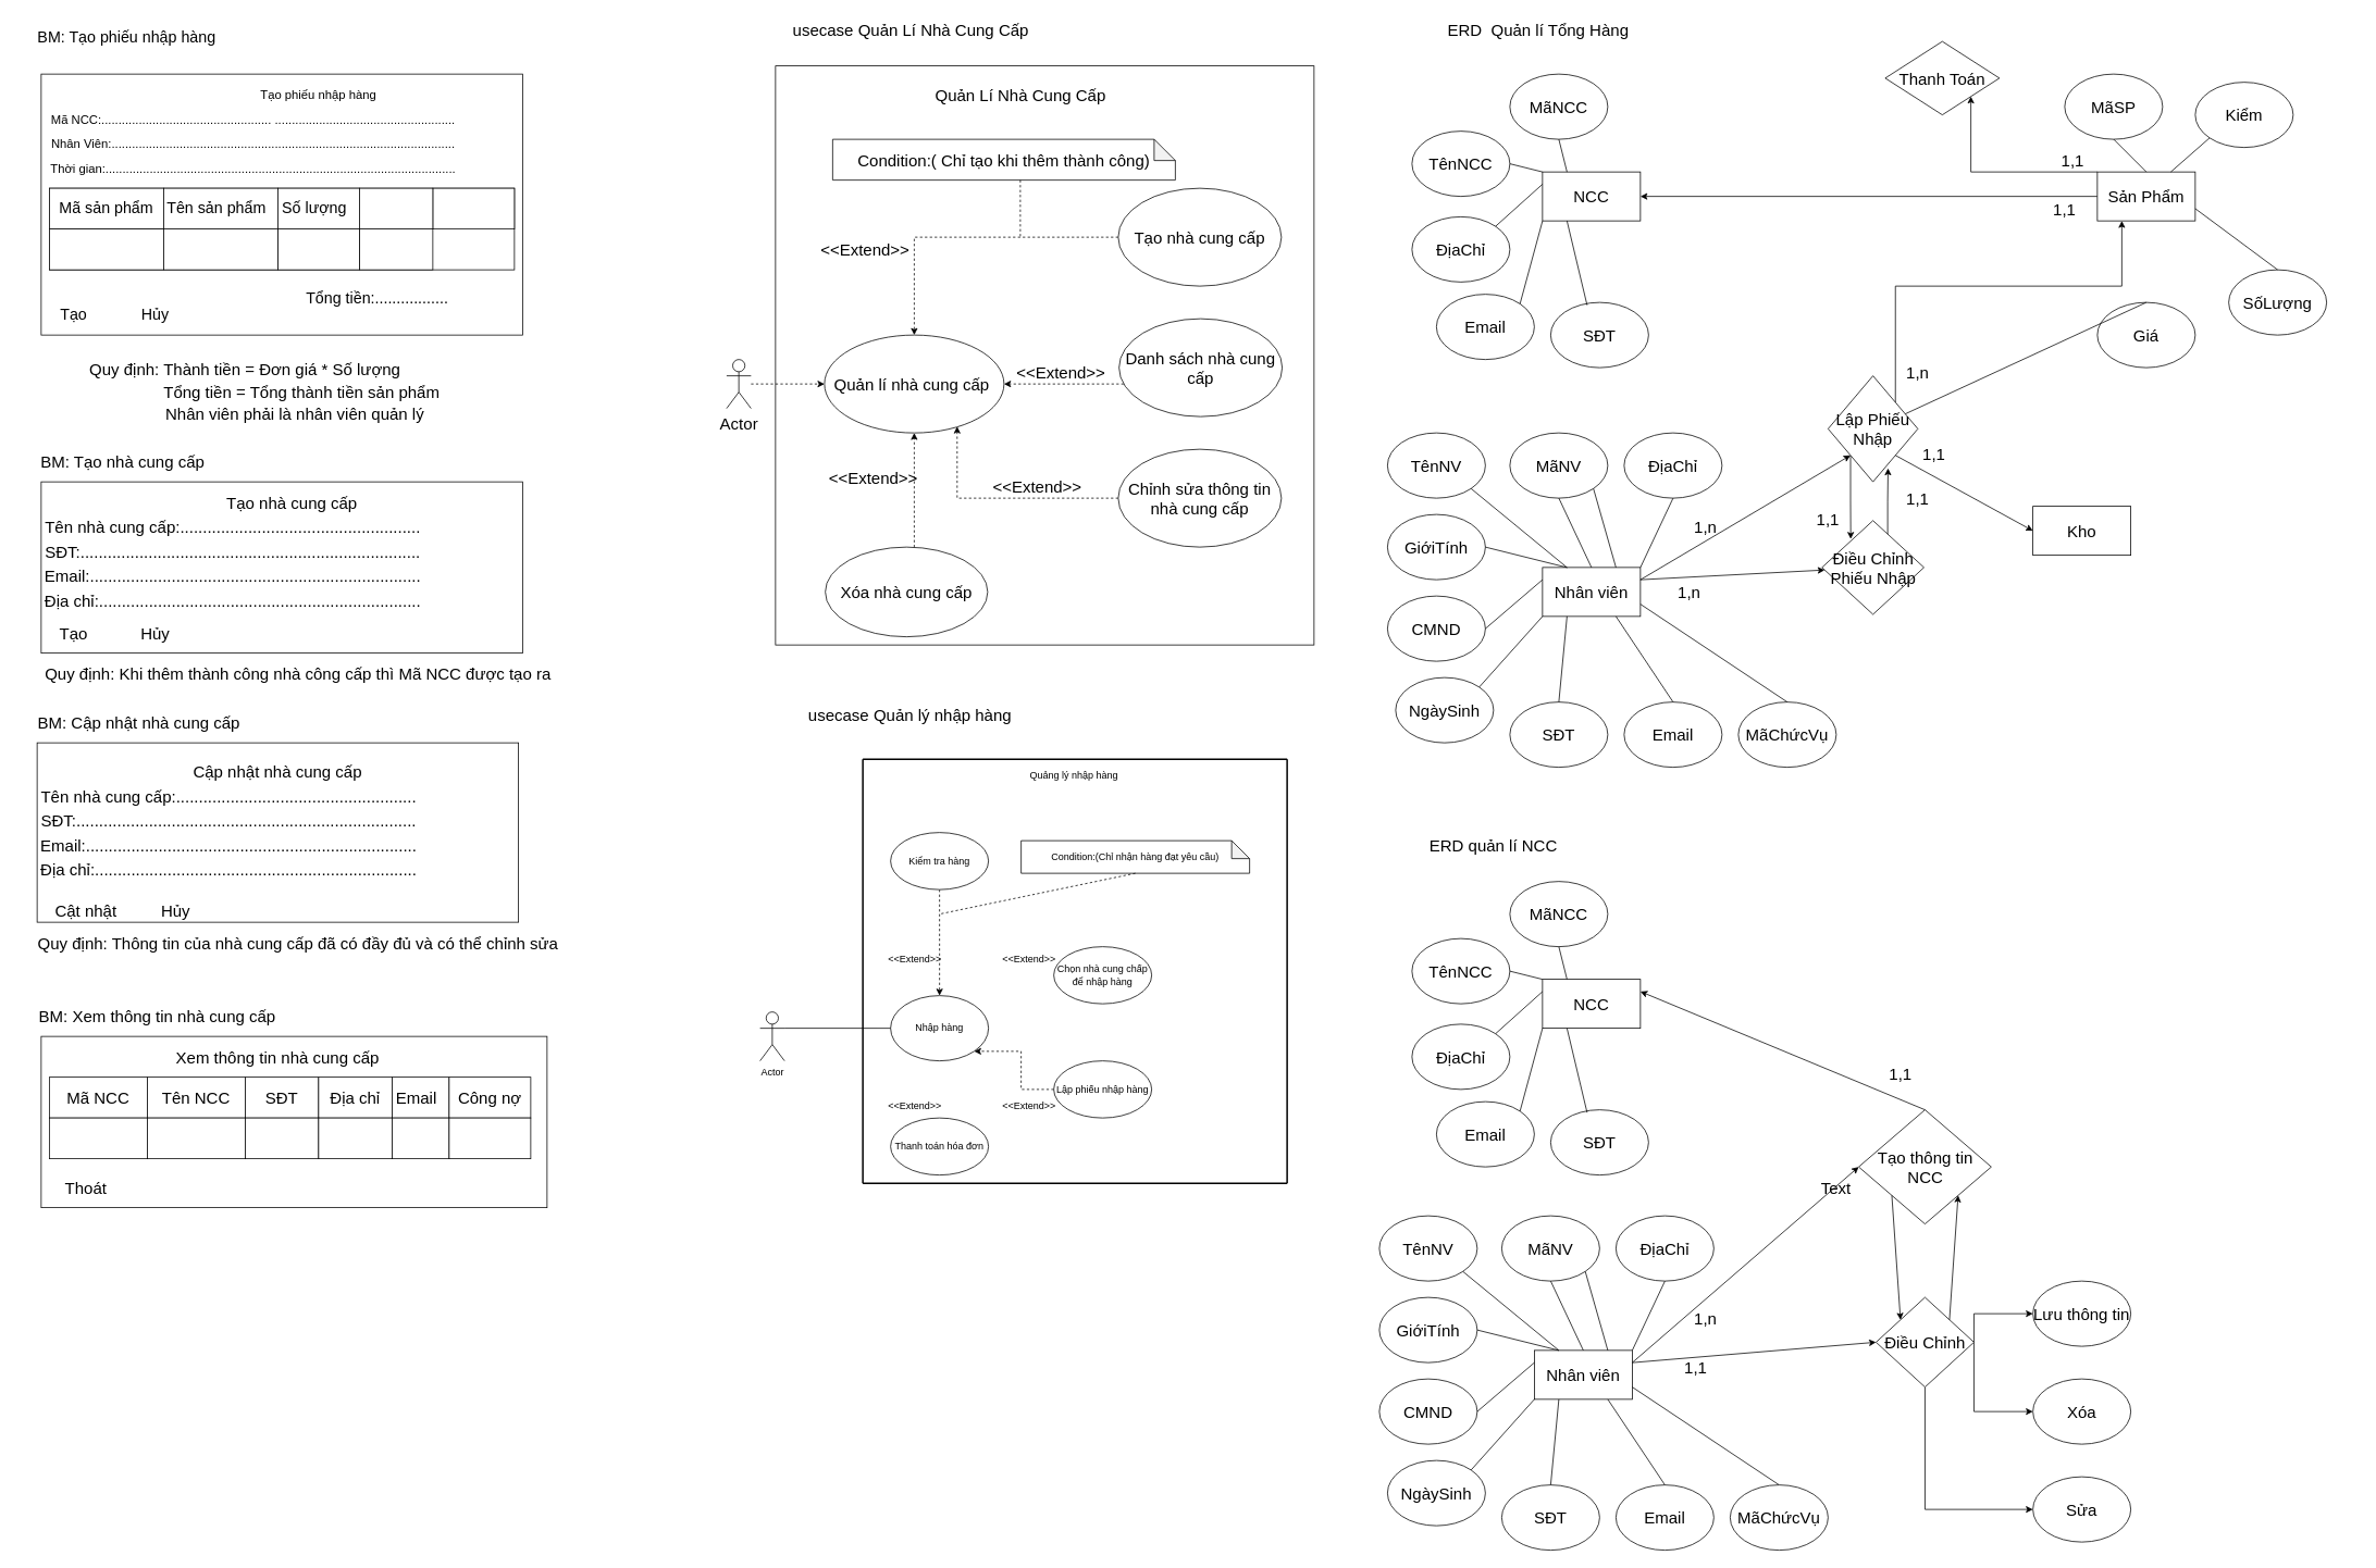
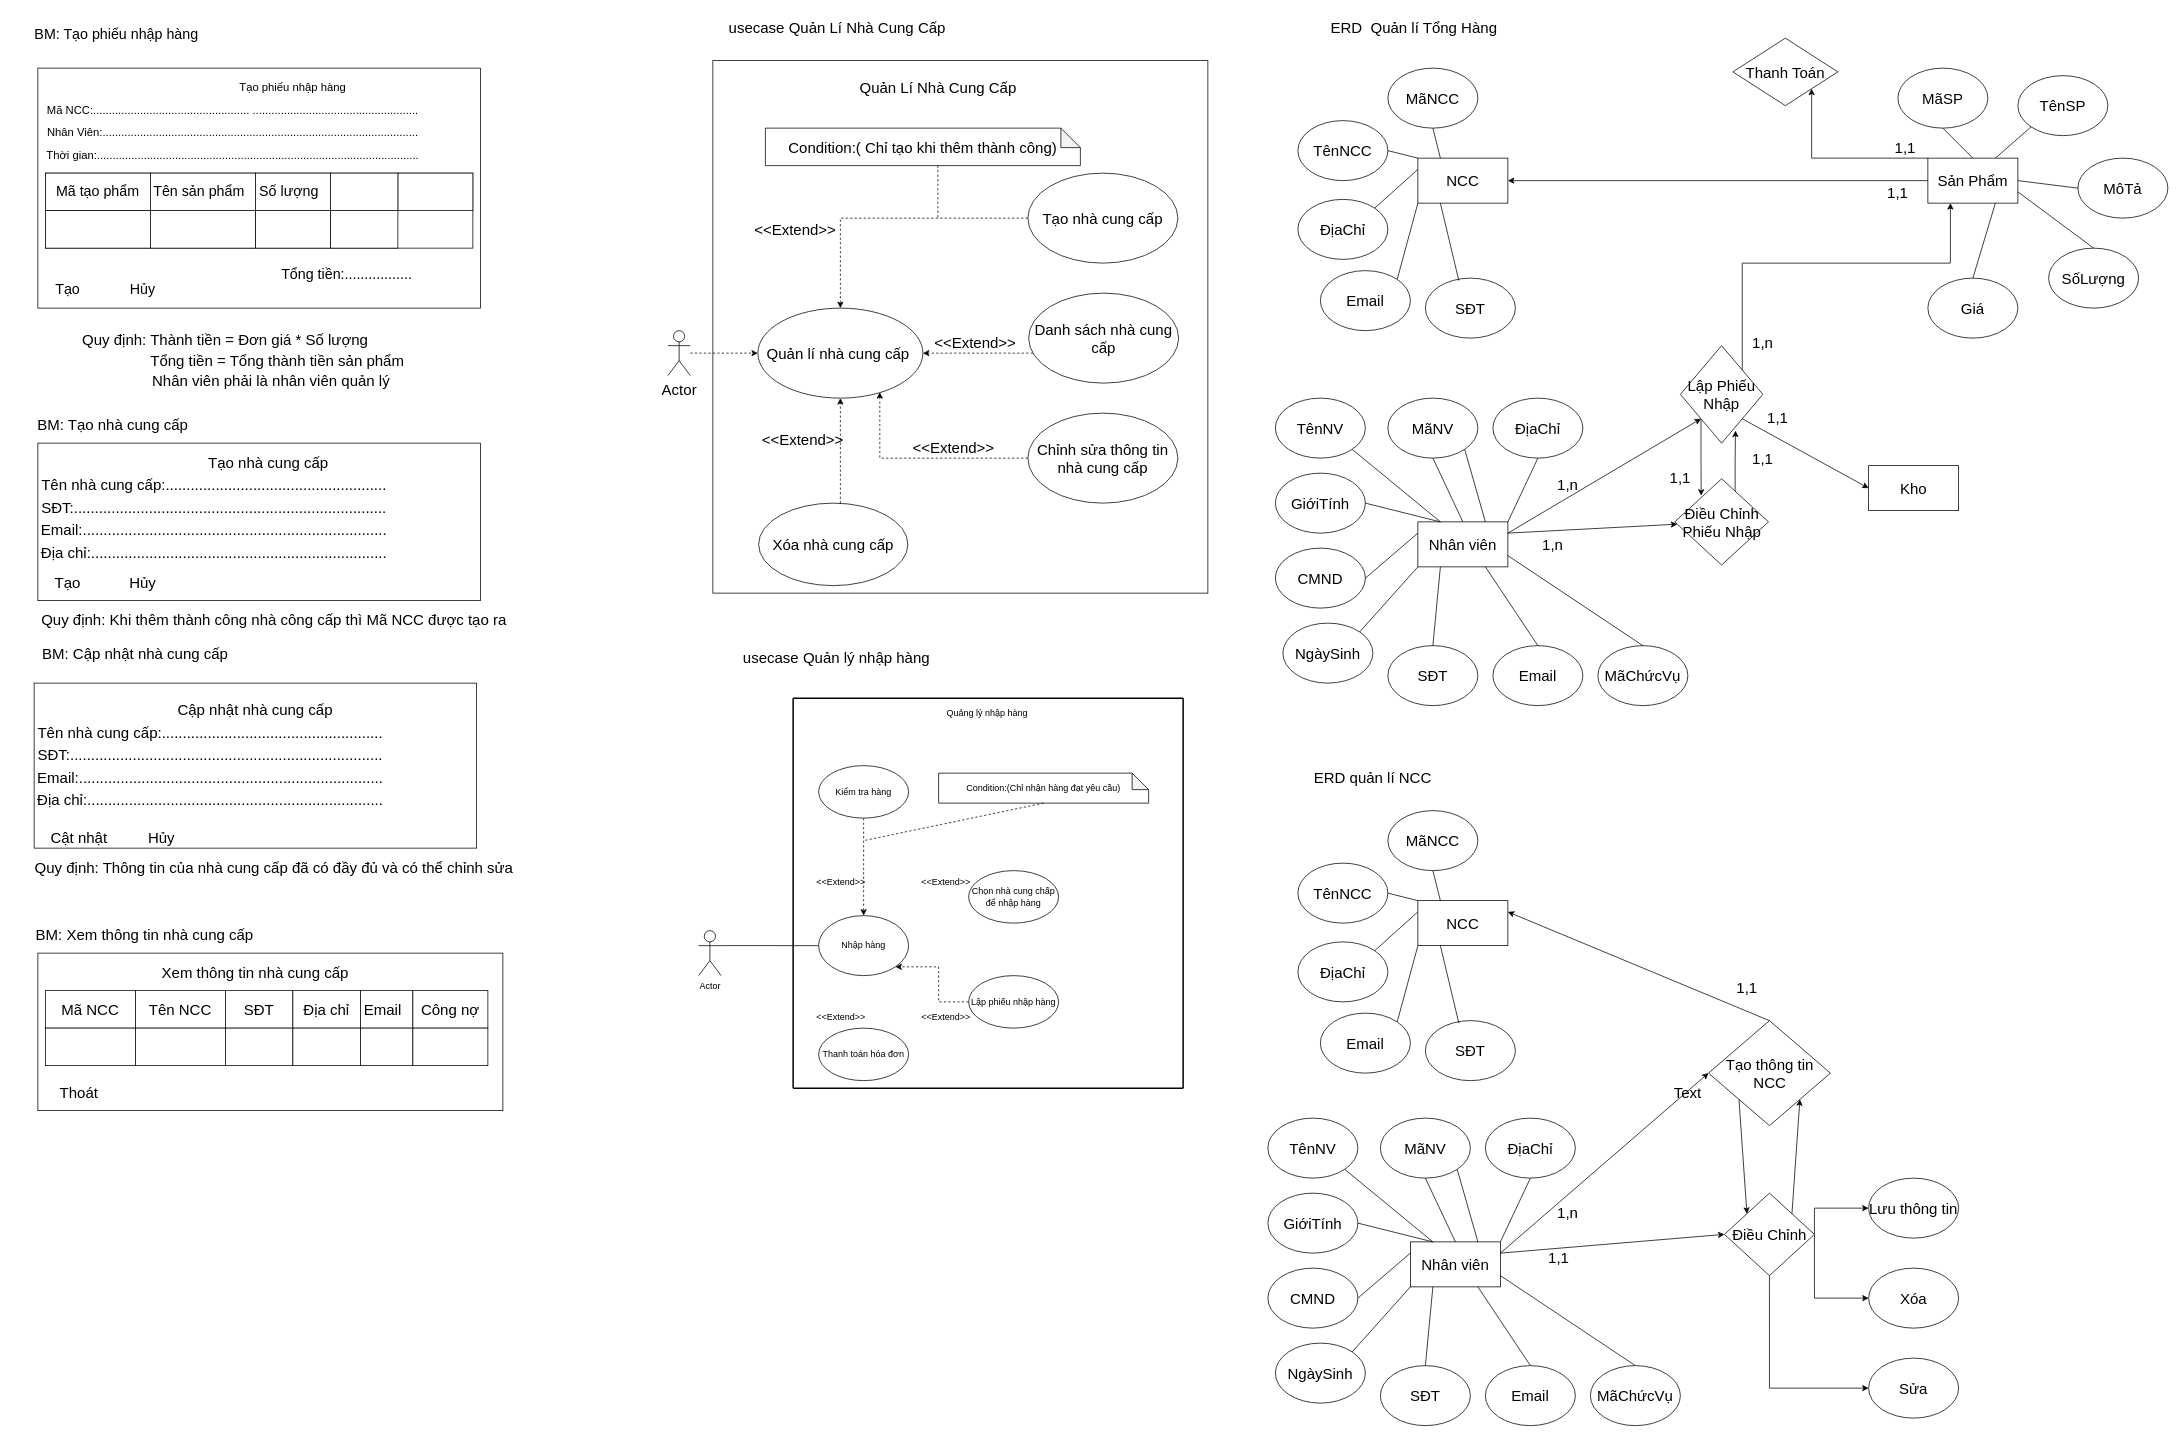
- <mxCell id="124" value="Kiểm" style="ellipse;whiteSpace=wrap;html=1;fontSize=20;" vertex="1" parent="1"><mxGeometry x="2690" y="100" width="120" height="80" as="geometry" /></mxCell>
+ <mxCell id="124" value="TênSP" style="ellipse;whiteSpace=wrap;html=1;fontSize=20;" vertex="1" parent="1"><mxGeometry x="2690" y="100" width="120" height="80" as="geometry" /></mxCell>
+ <mxCell id="130" value="" style="endArrow=none;html=1;rounded=0;fontSize=20;exitX=0;exitY=0.5;exitDx=0;exitDy=0;entryX=1;entryY=0.5;entryDx=0;entryDy=0;" edge="1" parent="1" source="125" target="111"><mxGeometry width="50" height="50" relative="1" as="geometry"><mxPoint x="2480" y="320" as="sourcePoint" /><mxPoint x="2530" y="270" as="targetPoint" /></mxGeometry></mxCell>
+ <mxCell id="125" value="MôTả" style="ellipse;whiteSpace=wrap;html=1;fontSize=20;" vertex="1" parent="1"><mxGeometry x="2770" y="210" width="120" height="80" as="geometry" /></mxCell>
- <mxCell id="18" value="Mã sản phẩm" style="text;html=1;strokeColor=none;fillColor=none;align=center;verticalAlign=middle;whiteSpace=wrap;rounded=0;fontSize=19;" vertex="1" parent="1"><mxGeometry x="60" y="240" width="140" height="30" as="geometry" /></mxCell>
+ <mxCell id="18" value="Mã tạo phẩm" style="text;html=1;strokeColor=none;fillColor=none;align=center;verticalAlign=middle;whiteSpace=wrap;rounded=0;fontSize=19;" vertex="1" parent="1"><mxGeometry x="60" y="240" width="140" height="30" as="geometry" /></mxCell>
- <mxCell id="132" value="" style="endArrow=none;html=1;rounded=0;fontSize=20;exitX=0.5;exitY=0;exitDx=0;exitDy=0;" edge="1" parent="1" source="127" target="156"><mxGeometry width="50" height="50" relative="1" as="geometry"><mxPoint x="2480" y="320" as="sourcePoint" /><mxPoint x="2530" y="270" as="targetPoint" /></mxGeometry></mxCell>
+ <mxCell id="132" value="" style="endArrow=none;html=1;rounded=0;fontSize=20;exitX=0.5;exitY=0;exitDx=0;exitDy=0;entryX=0.75;entryY=1;entryDx=0;entryDy=0;" edge="1" parent="1" source="127" target="111"><mxGeometry width="50" height="50" relative="1" as="geometry"><mxPoint x="2480" y="320" as="sourcePoint" /><mxPoint x="2530" y="270" as="targetPoint" /></mxGeometry></mxCell>
- <mxCell id="35" value="&lt;font style=&quot;vertical-align: inherit;&quot;&gt;&lt;font style=&quot;vertical-align: inherit;&quot;&gt;BM: Cập nhật nhà cung cấp&lt;/font&gt;&lt;/font&gt;" style="text;html=1;strokeColor=none;fillColor=none;align=center;verticalAlign=middle;whiteSpace=wrap;rounded=0;fontSize=20;" vertex="1" parent="1"><mxGeometry x="45" y="870" width="250" height="30" as="geometry" /></mxCell>
+ <mxCell id="35" value="&lt;font style=&quot;vertical-align: inherit;&quot;&gt;&lt;font style=&quot;vertical-align: inherit;&quot;&gt;BM: Cập nhật nhà cung cấp&lt;/font&gt;&lt;/font&gt;" style="text;html=1;strokeColor=none;fillColor=none;align=center;verticalAlign=middle;whiteSpace=wrap;rounded=0;fontSize=20;" vertex="1" parent="1"><mxGeometry x="55" y="855" width="250" height="30" as="geometry" /></mxCell>
